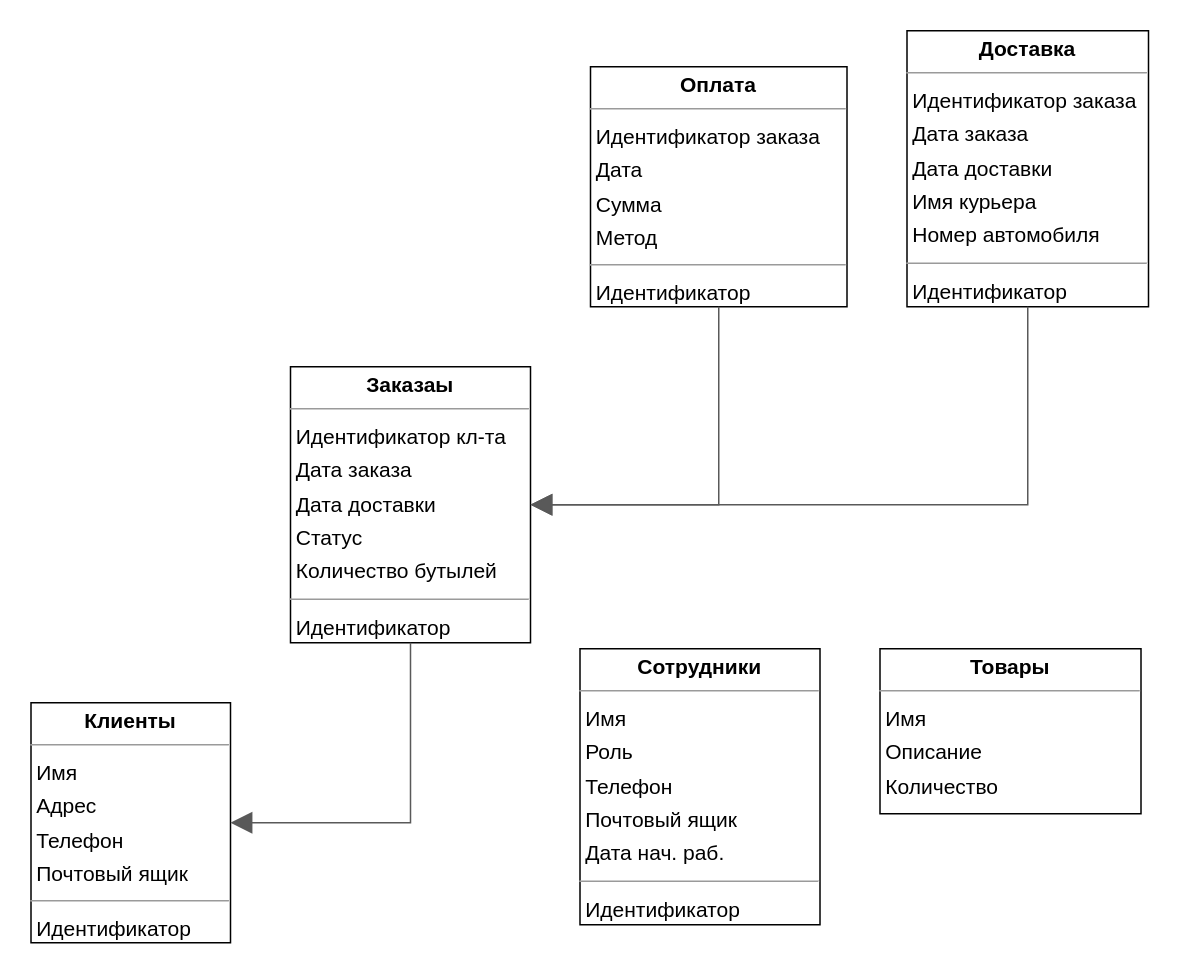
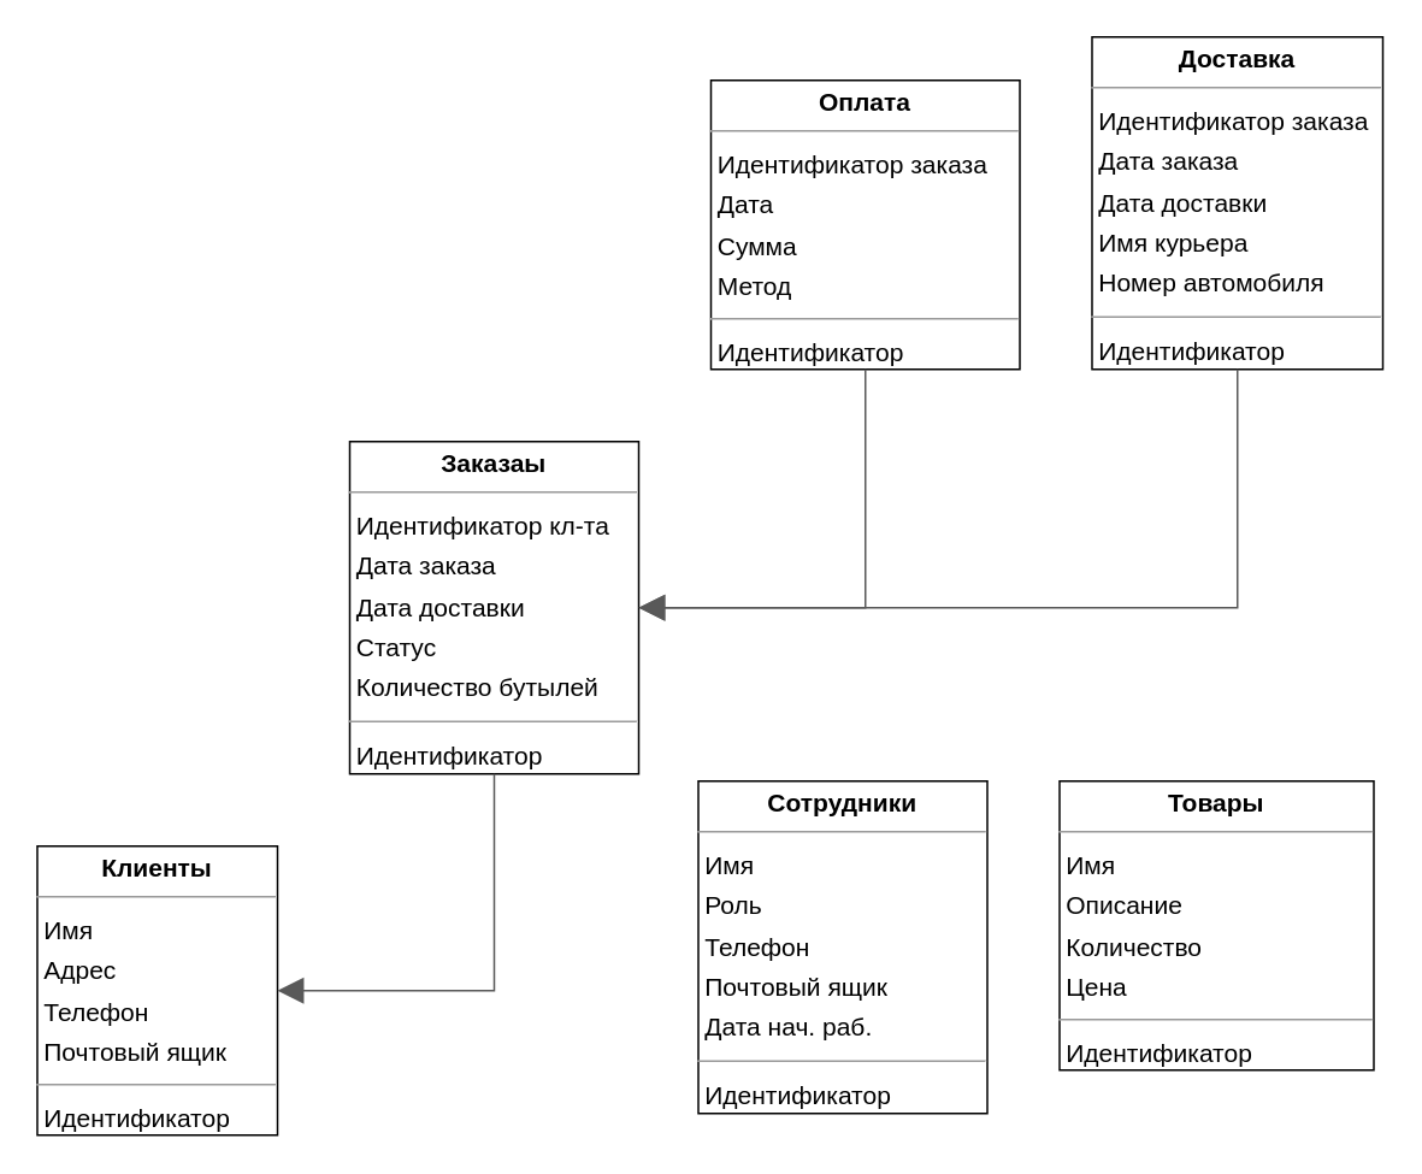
- <mxCell id="10" value="&lt;p style=&quot;margin:0px;margin-top:4px;text-align:center;&quot;&gt;&lt;b&gt;Товары&lt;/b&gt;&lt;/p&gt;&lt;hr size=&quot;1&quot;&gt;&lt;p style=&quot;margin:0 0 0 4px;line-height:1.6;&quot;&gt; Имя&lt;br&gt; Описание&lt;br&gt; Количество&lt;br&gt; Цена&lt;/p&gt;&lt;hr size=&quot;1&quot;&gt;&lt;p style=&quot;margin:0 0 0 4px;line-height:1.6;&quot;&gt;Идентификатор&lt;/p&gt;" style="verticalAlign=top;align=left;overflow=fill;fontSize=14;fontFamily=Helvetica;html=1;rounded=0;shadow=0;comic=0;labelBackgroundColor=none;strokeWidth=1;" vertex="1" parent="1"><mxGeometry x="586" y="432" width="174" height="110" as="geometry" /></mxCell>
+ <mxCell id="10" value="&lt;p style=&quot;margin:0px;margin-top:4px;text-align:center;&quot;&gt;&lt;b&gt;Товары&lt;/b&gt;&lt;/p&gt;&lt;hr size=&quot;1&quot;&gt;&lt;p style=&quot;margin:0 0 0 4px;line-height:1.6;&quot;&gt; Имя&lt;br&gt; Описание&lt;br&gt; Количество&lt;br&gt; Цена&lt;/p&gt;&lt;hr size=&quot;1&quot;&gt;&lt;p style=&quot;margin:0 0 0 4px;line-height:1.6;&quot;&gt;Идентификатор&lt;/p&gt;" style="verticalAlign=top;align=left;overflow=fill;fontSize=14;fontFamily=Helvetica;html=1;rounded=0;shadow=0;comic=0;labelBackgroundColor=none;strokeWidth=1;" vertex="1" parent="1"><mxGeometry x="586" y="432" width="174" height="160" as="geometry" /></mxCell>
